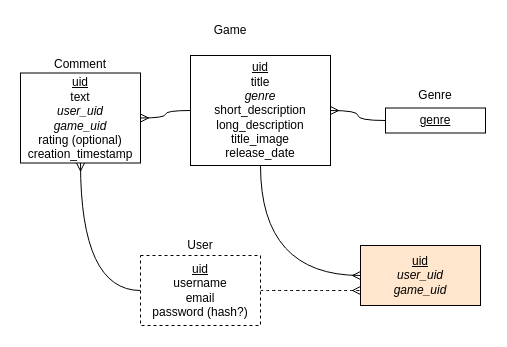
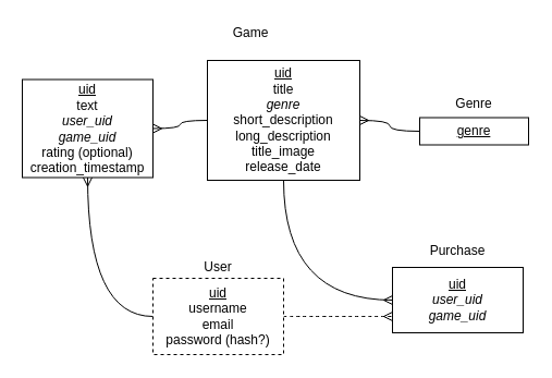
- <mxCell id="7" value="Comment" style="text;html=1;strokeColor=none;fillColor=none;align=center;verticalAlign=middle;whiteSpace=wrap;rounded=0;" parent="1" vertex="1"><mxGeometry x="20" y="55" width="120" height="17.5" as="geometry" /></mxCell>
+ <mxCell id="16" value="Purchase" style="text;html=1;strokeColor=none;fillColor=none;align=center;verticalAlign=middle;whiteSpace=wrap;rounded=0;" vertex="1" parent="1"><mxGeometry x="390" y="215" width="60" height="30" as="geometry" /></mxCell>
- <mxCell id="14" value="&lt;div&gt;&lt;u&gt;uid&lt;/u&gt;&lt;/div&gt;&lt;div&gt;&lt;i&gt;user_uid&lt;/i&gt;&lt;br&gt;&lt;/div&gt;&lt;div&gt;&lt;i&gt;game_uid&lt;/i&gt;&lt;/div&gt;" style="rounded=0;whiteSpace=wrap;html=1;fillColor=#ffe6cc;" vertex="1" parent="1"><mxGeometry x="360" y="245" width="120" height="60" as="geometry" /></mxCell>
+ <mxCell id="14" value="&lt;div&gt;&lt;u&gt;uid&lt;/u&gt;&lt;/div&gt;&lt;div&gt;&lt;i&gt;user_uid&lt;/i&gt;&lt;br&gt;&lt;/div&gt;&lt;div&gt;&lt;i&gt;game_uid&lt;/i&gt;&lt;/div&gt;" style="rounded=0;whiteSpace=wrap;html=1;" vertex="1" parent="1"><mxGeometry x="360" y="245" width="120" height="60" as="geometry" /></mxCell>
